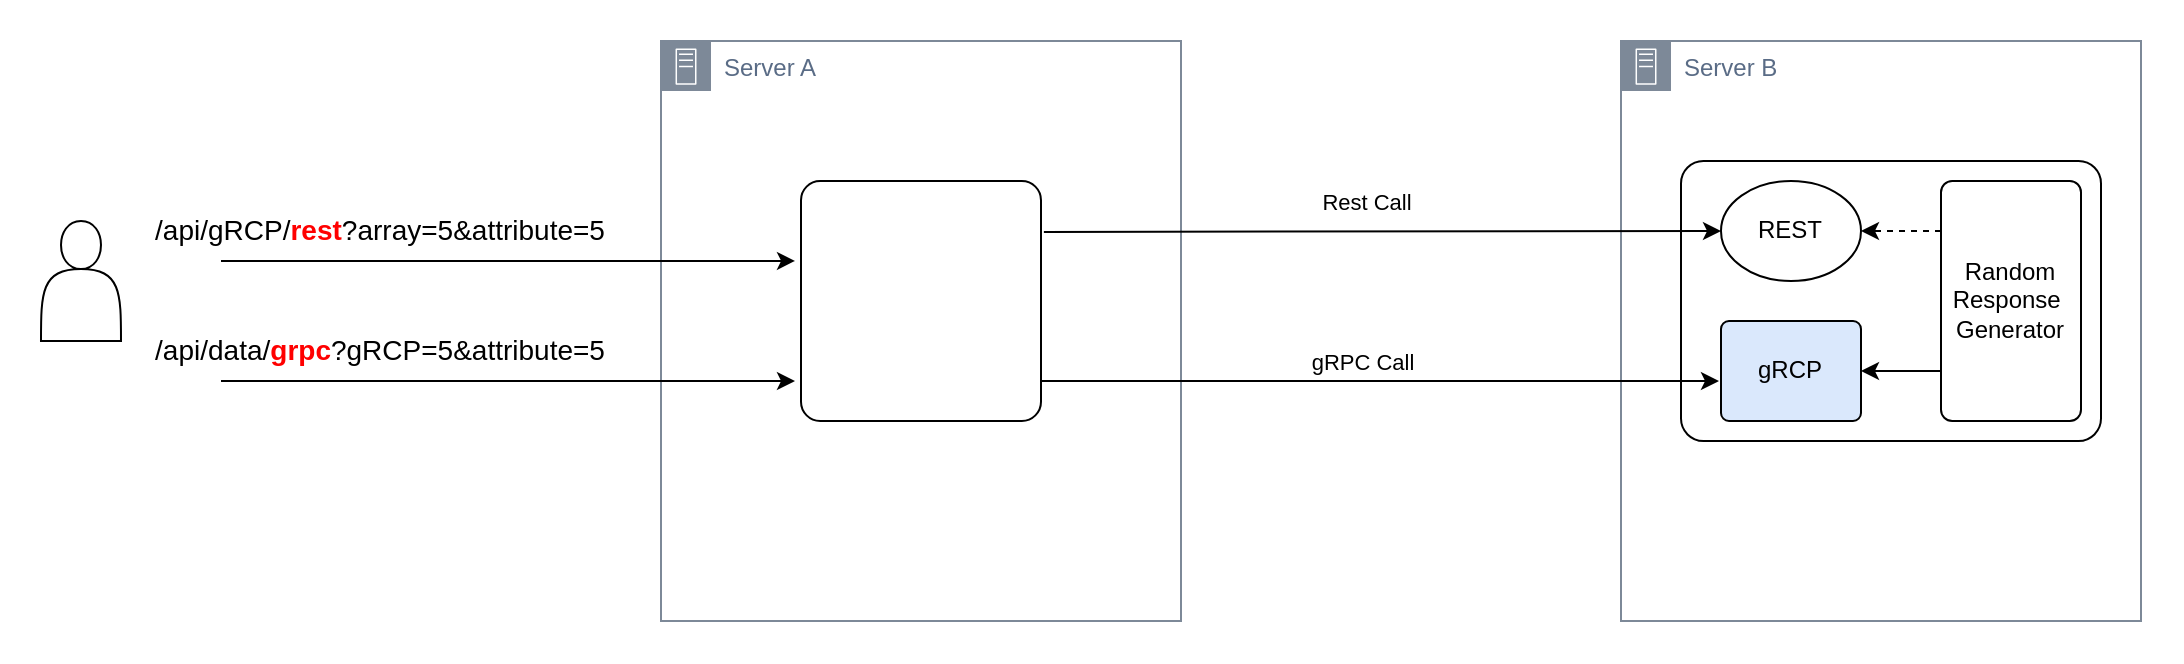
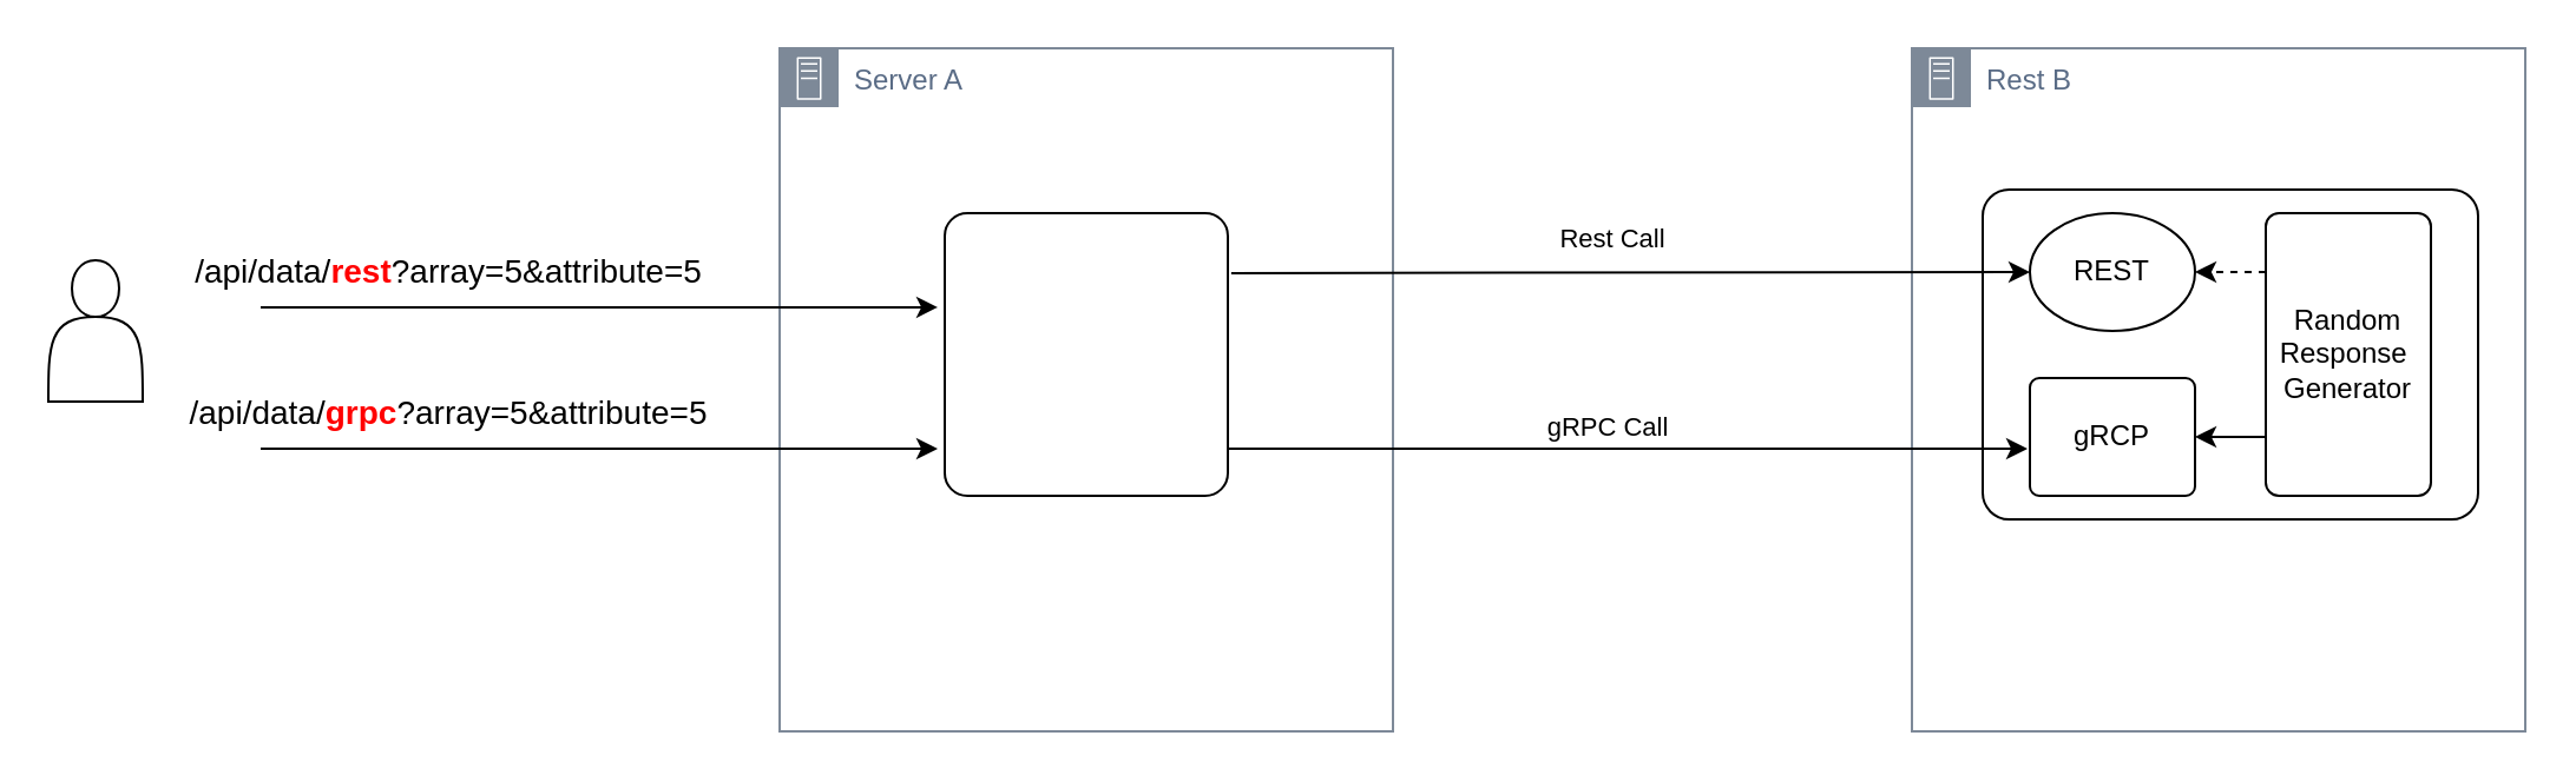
- <mxCell id="4" value="Server B" style="points=[[0,0],[0.25,0],[0.5,0],[0.75,0],[1,0],[1,0.25],[1,0.5],[1,0.75],[1,1],[0.75,1],[0.5,1],[0.25,1],[0,1],[0,0.75],[0,0.5],[0,0.25]];outlineConnect=0;gradientColor=none;html=1;whiteSpace=wrap;fontSize=12;fontStyle=0;container=1;pointerEvents=0;collapsible=0;recursiveResize=0;shape=mxgraph.aws4.group;grIcon=mxgraph.aws4.group_on_premise;strokeColor=#7D8998;fillColor=none;verticalAlign=top;align=left;spacingLeft=30;fontColor=#5A6C86;dashed=0;" vertex="1" parent="1"><mxGeometry x="810" y="20" width="260" height="290" as="geometry" /></mxCell>
+ <mxCell id="4" value="Rest B" style="points=[[0,0],[0.25,0],[0.5,0],[0.75,0],[1,0],[1,0.25],[1,0.5],[1,0.75],[1,1],[0.75,1],[0.5,1],[0.25,1],[0,1],[0,0.75],[0,0.5],[0,0.25]];outlineConnect=0;gradientColor=none;html=1;whiteSpace=wrap;fontSize=12;fontStyle=0;container=1;pointerEvents=0;collapsible=0;recursiveResize=0;shape=mxgraph.aws4.group;grIcon=mxgraph.aws4.group_on_premise;strokeColor=#7D8998;fillColor=none;verticalAlign=top;align=left;spacingLeft=30;fontColor=#5A6C86;dashed=0;" vertex="1" parent="1"><mxGeometry x="810" y="20" width="260" height="290" as="geometry" /></mxCell>
- <mxCell id="14" value="&lt;font style=&quot;font-size: 14px;&quot;&gt;/api/gRCP/&lt;font style=&quot;color: rgb(255, 0, 0);&quot;&gt;&lt;b&gt;rest&lt;/b&gt;&lt;/font&gt;?array=5&amp;amp;attribute=5&lt;/font&gt;" style="text;html=1;align=center;verticalAlign=middle;whiteSpace=wrap;rounded=0;" vertex="1" parent="1"><mxGeometry x="60" y="100" width="260" height="30" as="geometry" /></mxCell>
+ <mxCell id="14" value="&lt;font style=&quot;font-size: 14px;&quot;&gt;/api/data/&lt;font style=&quot;color: rgb(255, 0, 0);&quot;&gt;&lt;b&gt;rest&lt;/b&gt;&lt;/font&gt;?array=5&amp;amp;attribute=5&lt;/font&gt;" style="text;html=1;align=center;verticalAlign=middle;whiteSpace=wrap;rounded=0;" vertex="1" parent="1"><mxGeometry x="60" y="100" width="260" height="30" as="geometry" /></mxCell>
- <mxCell id="8" value="Random&lt;br&gt;Response&amp;nbsp;&lt;br&gt;Generator" style="rounded=1;whiteSpace=wrap;html=1;arcSize=8;" vertex="1" parent="4"><mxGeometry x="160" y="70" width="70" height="120" as="geometry" /></mxCell>
+ <mxCell id="8" value="Random&lt;br&gt;Response&amp;nbsp;&lt;br&gt;Generator" style="rounded=1;whiteSpace=wrap;html=1;arcSize=8;" vertex="1" parent="4"><mxGeometry x="150" y="70" width="70" height="120" as="geometry" /></mxCell>
- <mxCell id="15" value="&lt;font style=&quot;font-size: 14px;&quot;&gt;/api/data/&lt;font style=&quot;color: rgb(255, 0, 0);&quot;&gt;&lt;b&gt;grpc&lt;/b&gt;&lt;/font&gt;?gRCP=5&amp;amp;attribute=5&lt;/font&gt;" style="text;html=1;align=center;verticalAlign=middle;whiteSpace=wrap;rounded=0;" vertex="1" parent="1"><mxGeometry x="60" y="160" width="260" height="30" as="geometry" /></mxCell>
+ <mxCell id="15" value="&lt;font style=&quot;font-size: 14px;&quot;&gt;/api/data/&lt;font style=&quot;color: rgb(255, 0, 0);&quot;&gt;&lt;b&gt;grpc&lt;/b&gt;&lt;/font&gt;?array=5&amp;amp;attribute=5&lt;/font&gt;" style="text;html=1;align=center;verticalAlign=middle;whiteSpace=wrap;rounded=0;" vertex="1" parent="1"><mxGeometry x="60" y="160" width="260" height="30" as="geometry" /></mxCell>
- <mxCell id="6" value="gRCP" style="rounded=1;whiteSpace=wrap;html=1;arcSize=8;fillColor=#dae8fc;" vertex="1" parent="4"><mxGeometry x="50" y="140" width="70" height="50" as="geometry" /></mxCell>
+ <mxCell id="6" value="gRCP" style="rounded=1;whiteSpace=wrap;html=1;arcSize=8;" vertex="1" parent="4"><mxGeometry x="50" y="140" width="70" height="50" as="geometry" /></mxCell>
